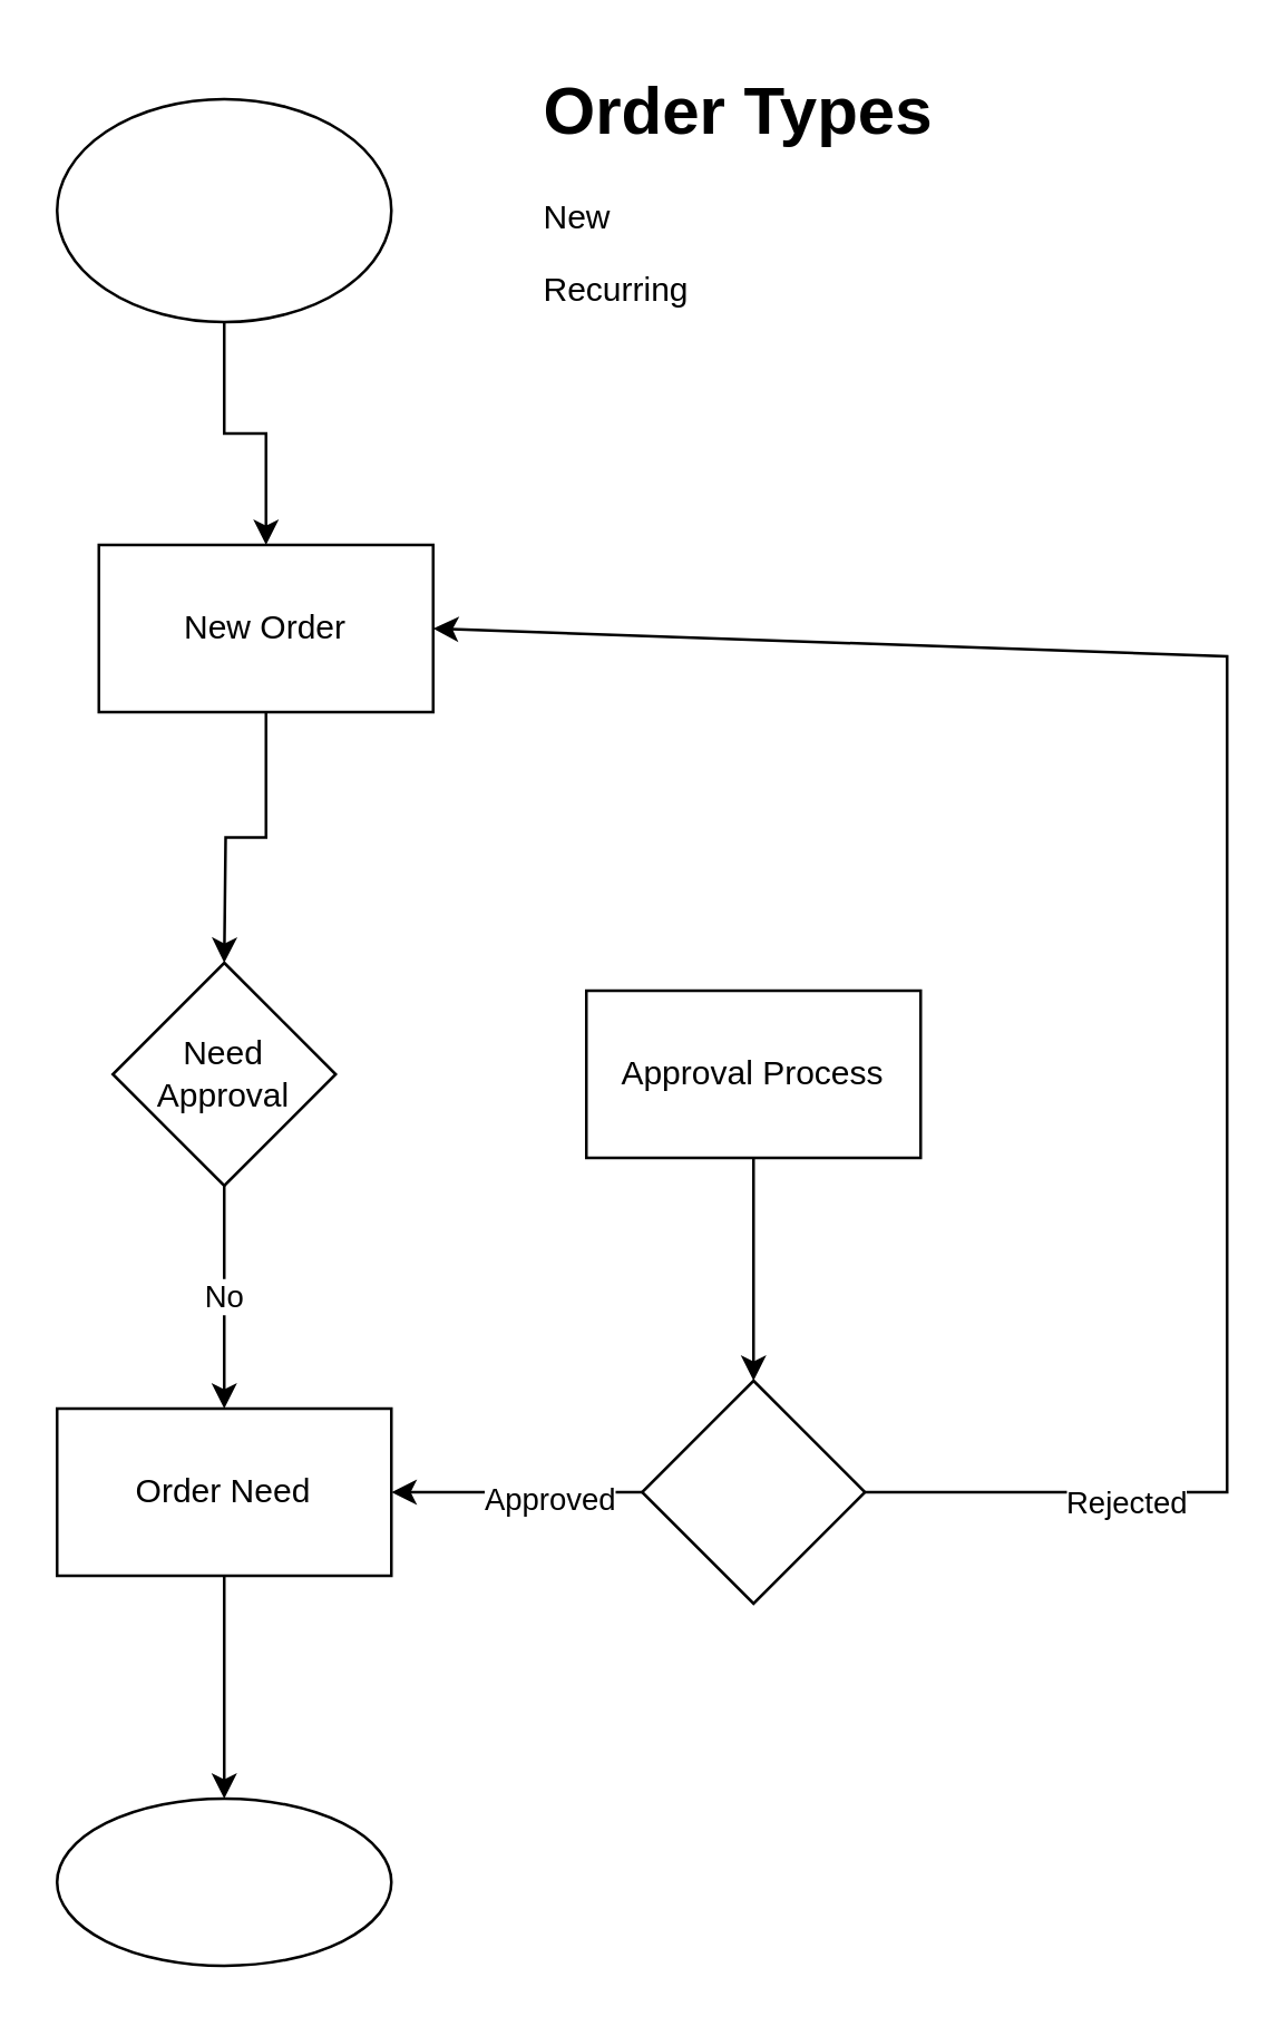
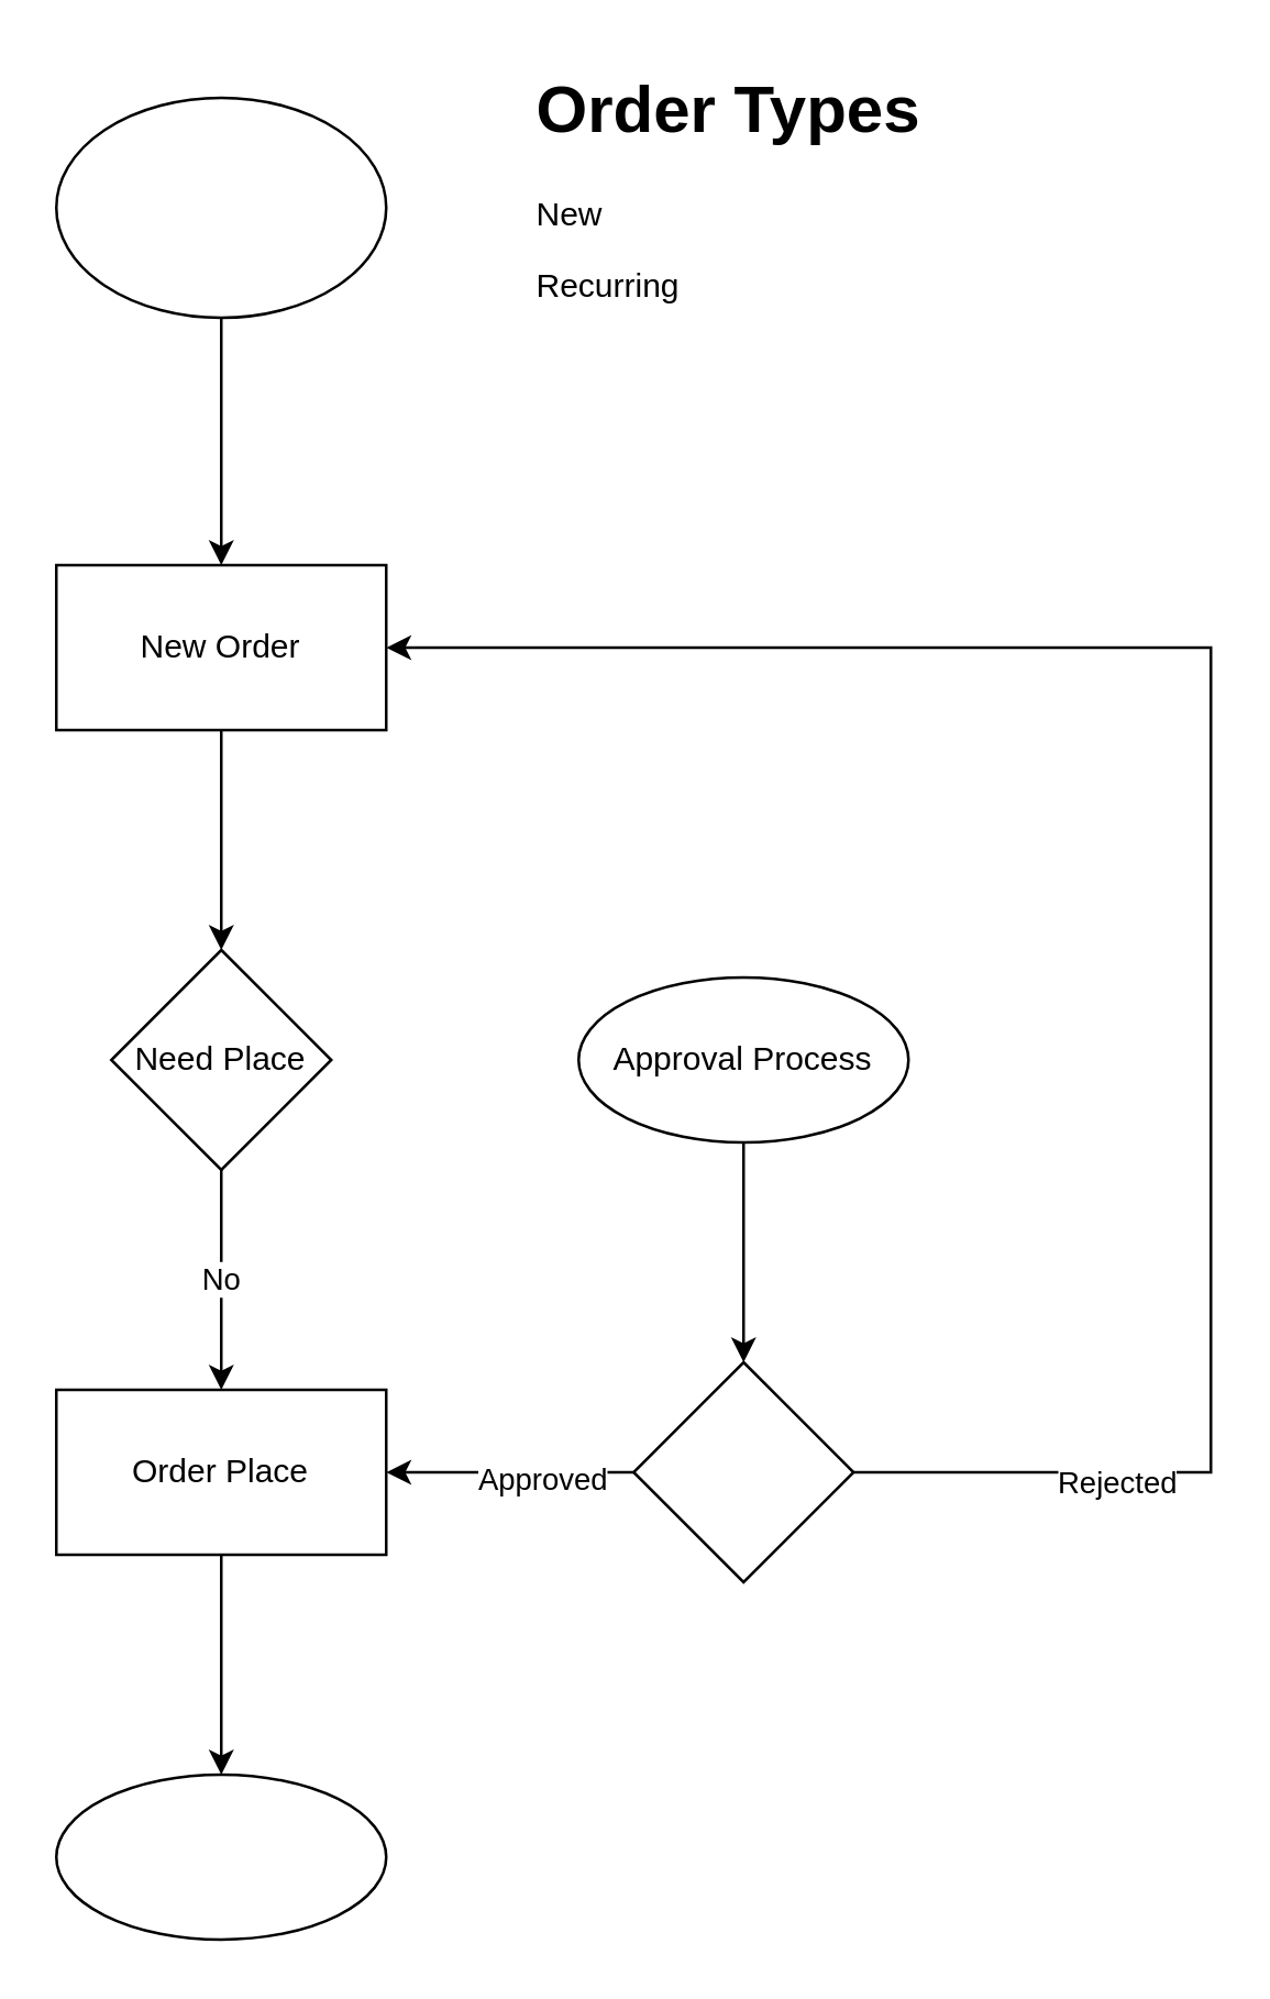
- <mxCell id="5" value="New Order" style="whiteSpace=wrap;html=1;" vertex="1" parent="1"><mxGeometry x="35" y="195" width="120" height="60" as="geometry" /></mxCell>
+ <mxCell id="5" value="New Order" style="whiteSpace=wrap;html=1;" vertex="1" parent="1"><mxGeometry x="20" y="205" width="120" height="60" as="geometry" /></mxCell>
- <mxCell id="12" value="Need Approval" style="rhombus;whiteSpace=wrap;html=1;" vertex="1" parent="1"><mxGeometry x="40" y="345" width="80" height="80" as="geometry" /></mxCell>
+ <mxCell id="12" value="Need Place" style="rhombus;whiteSpace=wrap;html=1;" vertex="1" parent="1"><mxGeometry x="40" y="345" width="80" height="80" as="geometry" /></mxCell>
- <mxCell id="8" value="Approval Process" style="whiteSpace=wrap;html=1;" vertex="1" parent="1"><mxGeometry x="210" y="355" width="120" height="60" as="geometry" /></mxCell>
+ <mxCell id="8" value="Approval Process" style="ellipse;whiteSpace=wrap;html=1;" vertex="1" parent="1"><mxGeometry x="210" y="355" width="120" height="60" as="geometry" /></mxCell>
- <mxCell id="10" value="Order Need" style="whiteSpace=wrap;html=1;" vertex="1" parent="1"><mxGeometry x="20" y="505" width="120" height="60" as="geometry" /></mxCell>
+ <mxCell id="10" value="Order Place" style="whiteSpace=wrap;html=1;" vertex="1" parent="1"><mxGeometry x="20" y="505" width="120" height="60" as="geometry" /></mxCell>
